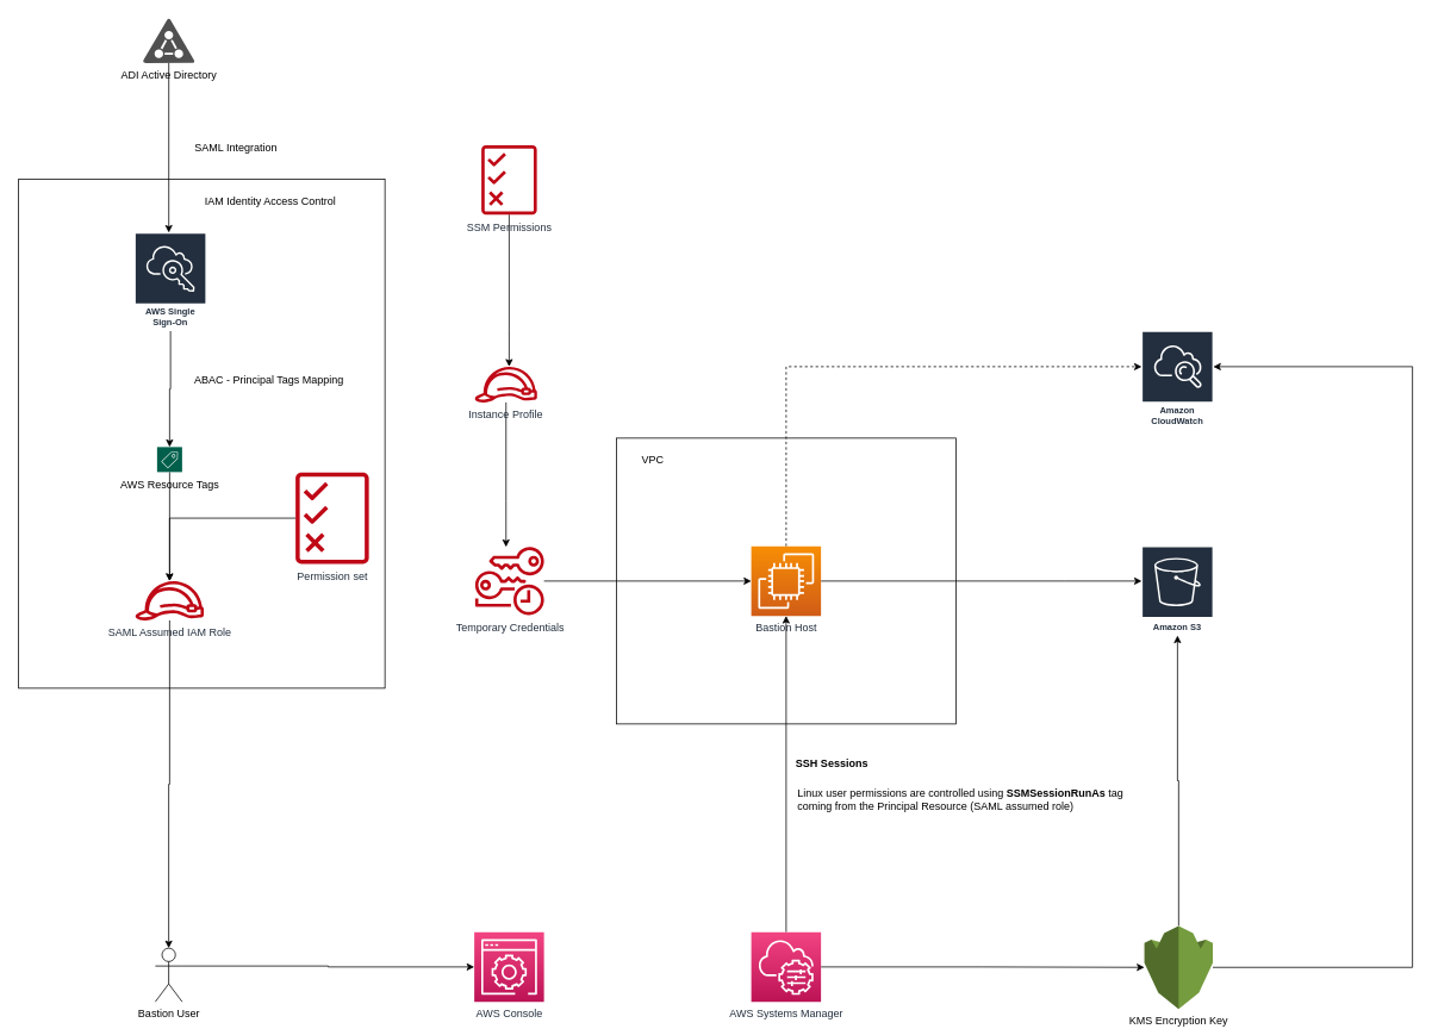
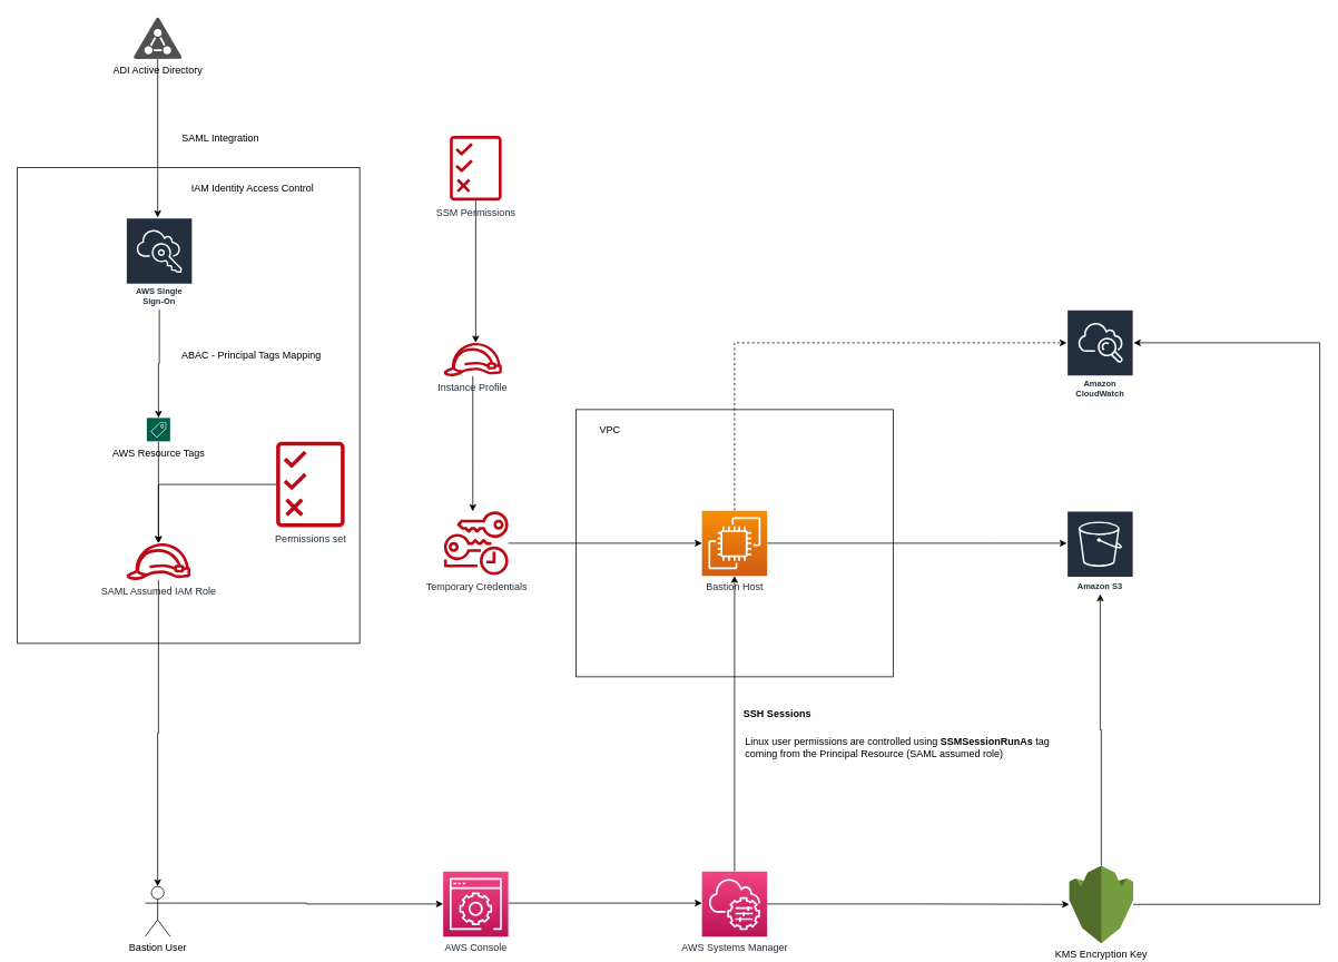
- <mxCell id="11" value="Permission set" style="sketch=0;outlineConnect=0;fontColor=#232F3E;gradientColor=none;fillColor=#BF0816;strokeColor=none;dashed=0;verticalLabelPosition=bottom;verticalAlign=top;align=center;html=1;fontSize=12;fontStyle=0;aspect=fixed;pointerEvents=1;shape=mxgraph.aws4.permissions;" vertex="1" parent="1"><mxGeometry x="330" y="528" width="82" height="103.16" as="geometry" /></mxCell>
+ <mxCell id="11" value="Permissions set" style="sketch=0;outlineConnect=0;fontColor=#232F3E;gradientColor=none;fillColor=#BF0816;strokeColor=none;dashed=0;verticalLabelPosition=bottom;verticalAlign=top;align=center;html=1;fontSize=12;fontStyle=0;aspect=fixed;pointerEvents=1;shape=mxgraph.aws4.permissions;" vertex="1" parent="1"><mxGeometry x="330" y="528" width="82" height="103.16" as="geometry" /></mxCell>
+ <mxCell id="18" style="edgeStyle=orthogonalEdgeStyle;rounded=0;orthogonalLoop=1;jettySize=auto;html=1;" edge="1" parent="1" source="19" target="22"><mxGeometry relative="1" as="geometry"><Array as="points"><mxPoint x="720" y="1081" /><mxPoint x="720" y="1081" /></Array></mxGeometry></mxCell>
